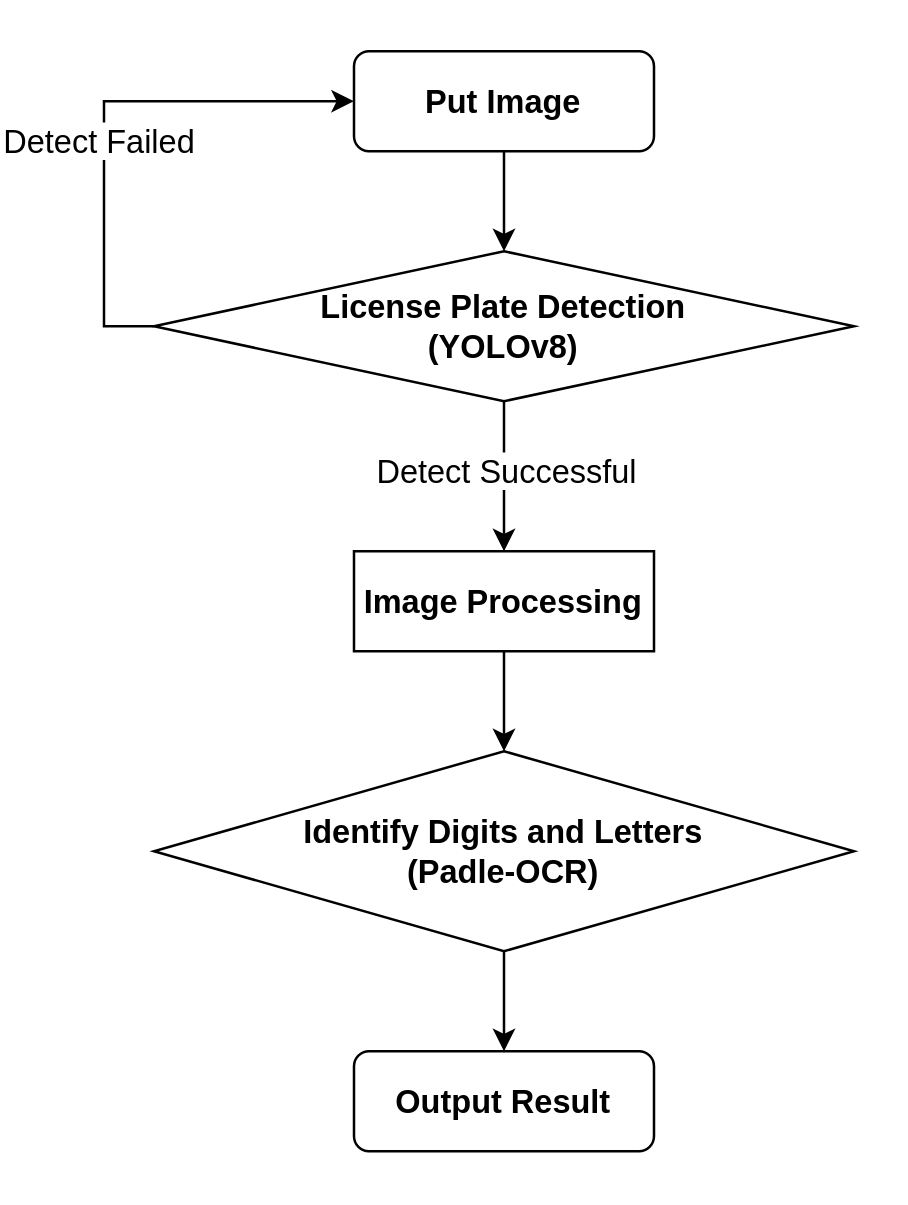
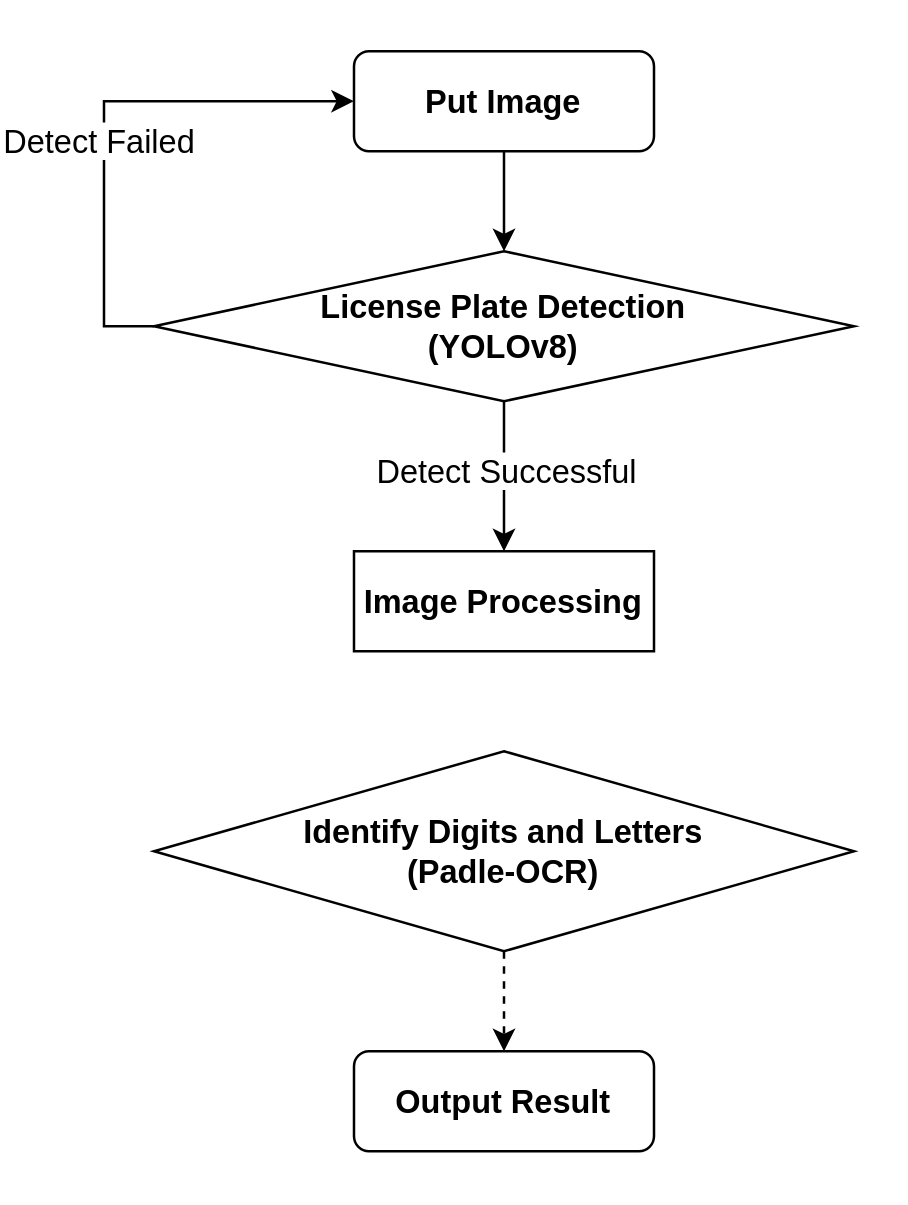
- <mxCell id="9" style="edgeStyle=orthogonalEdgeStyle;rounded=0;orthogonalLoop=1;jettySize=auto;html=1;exitX=0.5;exitY=1;exitDx=0;exitDy=0;entryX=0.5;entryY=0;entryDx=0;entryDy=0;" edge="1" parent="1" source="10" target="12"><mxGeometry relative="1" as="geometry" /></mxCell>
- <mxCell id="11" style="edgeStyle=orthogonalEdgeStyle;rounded=0;orthogonalLoop=1;jettySize=auto;html=1;exitX=0.5;exitY=1;exitDx=0;exitDy=0;entryX=0.5;entryY=0;entryDx=0;entryDy=0;" edge="1" parent="1" source="12" target="13"><mxGeometry relative="1" as="geometry" /></mxCell>
+ <mxCell id="11" style="edgeStyle=orthogonalEdgeStyle;rounded=0;orthogonalLoop=1;jettySize=auto;html=1;exitX=0.5;exitY=1;exitDx=0;exitDy=0;entryX=0.5;entryY=0;entryDx=0;entryDy=0;dashed=1;" edge="1" parent="1" source="12" target="13"><mxGeometry relative="1" as="geometry" /></mxCell>
